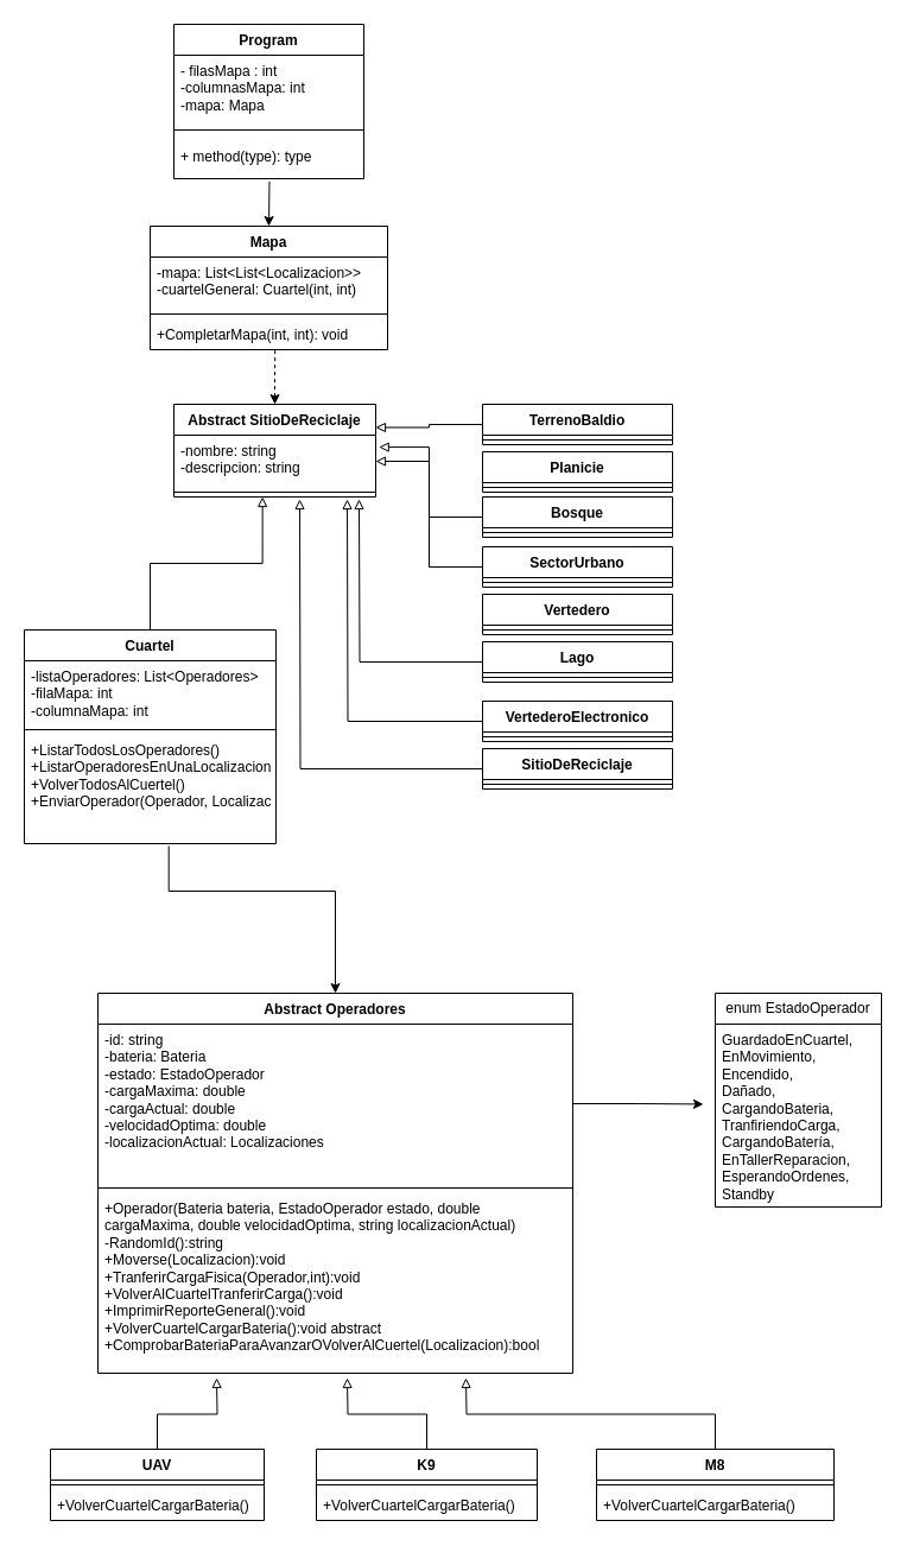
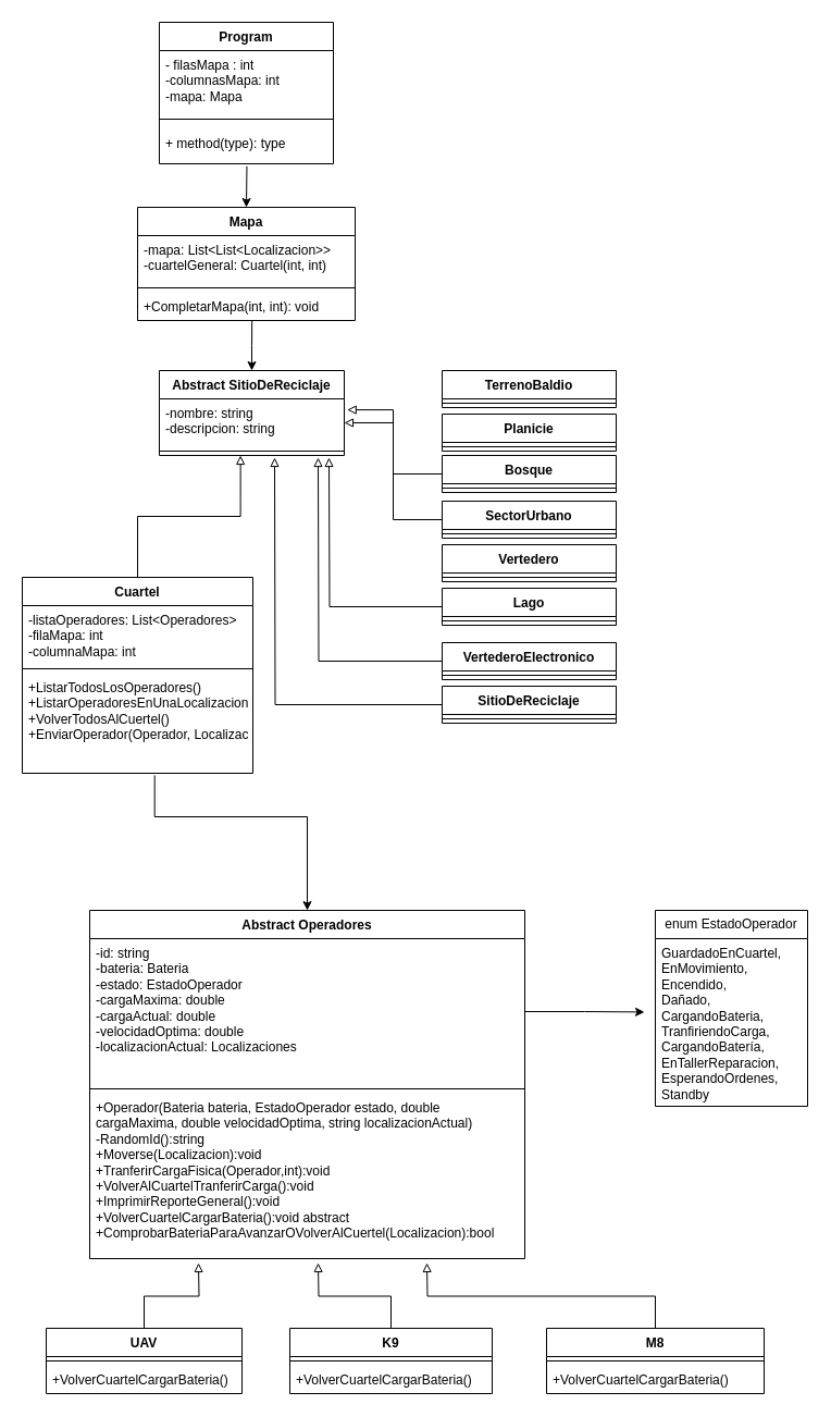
- <mxCell id="38" style="edgeStyle=orthogonalEdgeStyle;rounded=0;orthogonalLoop=1;jettySize=auto;html=1;exitX=0.5;exitY=0;exitDx=0;exitDy=0;entryX=0.526;entryY=1.007;entryDx=0;entryDy=0;entryPerimeter=0;startArrow=classic;startFill=1;endArrow=none;endFill=0;dashed=1;" edge="1" parent="1" source="14" target="9"><mxGeometry relative="1" as="geometry" /></mxCell>
+ <mxCell id="38" style="edgeStyle=orthogonalEdgeStyle;rounded=0;orthogonalLoop=1;jettySize=auto;html=1;exitX=0.5;exitY=0;exitDx=0;exitDy=0;entryX=0.526;entryY=1.007;entryDx=0;entryDy=0;entryPerimeter=0;startArrow=classic;startFill=1;endArrow=none;endFill=0;" edge="1" parent="1" source="14" target="9"><mxGeometry relative="1" as="geometry" /></mxCell>
- <mxCell id="40" style="edgeStyle=orthogonalEdgeStyle;rounded=0;orthogonalLoop=1;jettySize=auto;html=1;exitX=0;exitY=0.5;exitDx=0;exitDy=0;entryX=1;entryY=0.25;entryDx=0;entryDy=0;endArrow=block;endFill=0;" edge="1" parent="1" source="41" target="14"><mxGeometry relative="1" as="geometry" /></mxCell>
